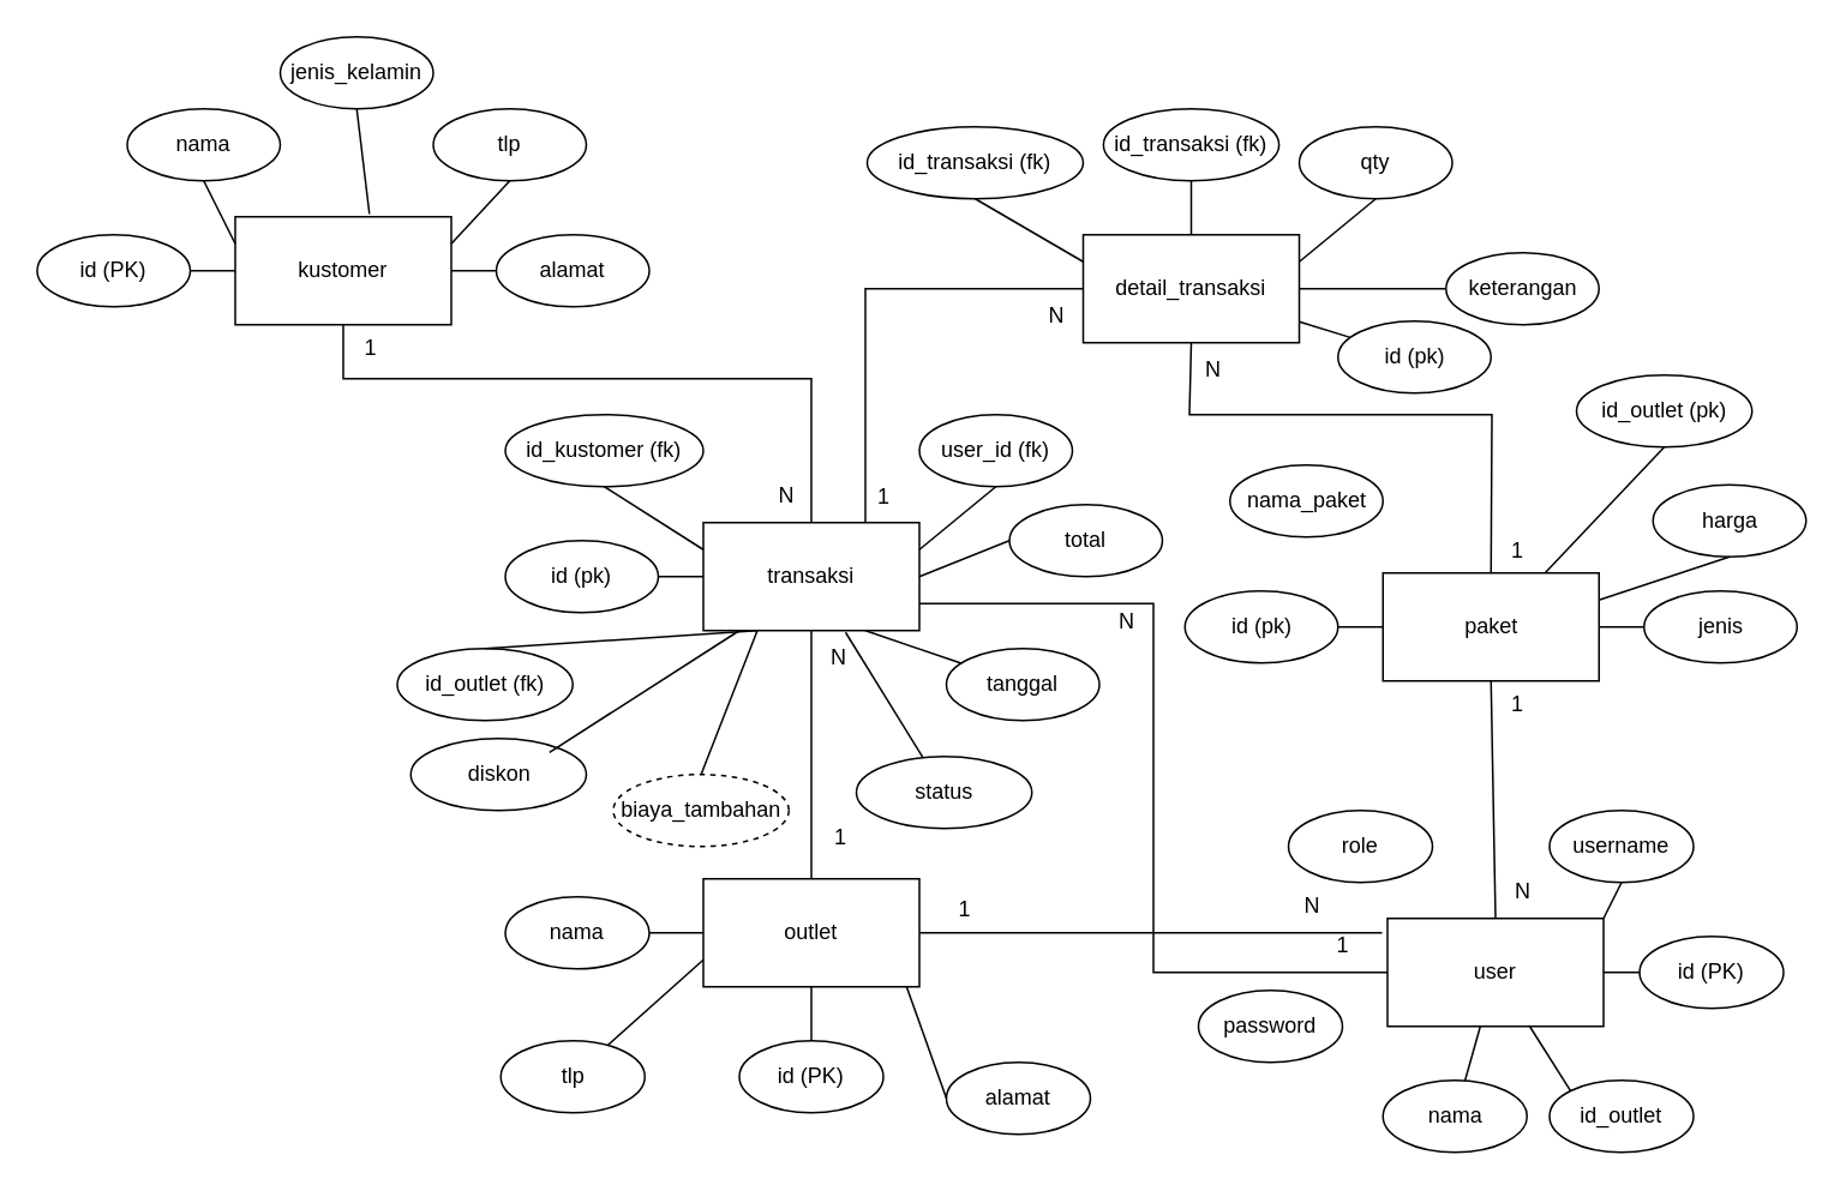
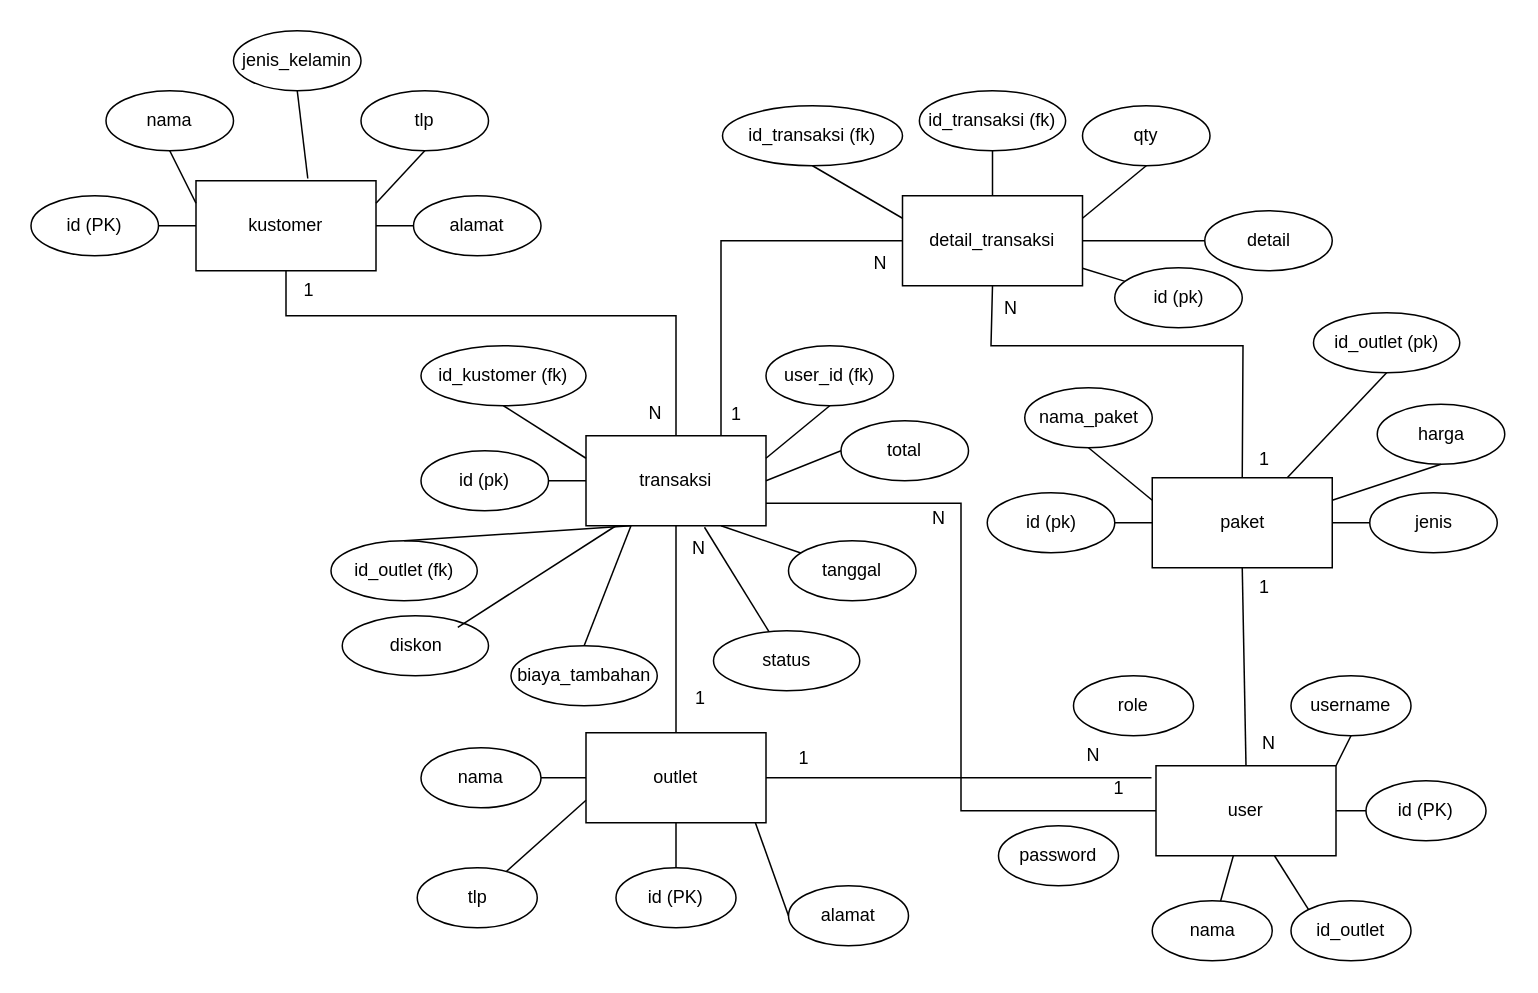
- <mxCell id="52" value="keterangan" style="ellipse;whiteSpace=wrap;html=1;" parent="1" vertex="1"><mxGeometry x="802.5" y="140" width="85" height="40" as="geometry" /></mxCell>
+ <mxCell id="52" value="detail" style="ellipse;whiteSpace=wrap;html=1;" parent="1" vertex="1"><mxGeometry x="802.5" y="140" width="85" height="40" as="geometry" /></mxCell>
+ <mxCell id="30" value="" style="endArrow=none;html=1;rounded=0;entryX=0.5;entryY=1;entryDx=0;entryDy=0;exitX=0;exitY=0.25;exitDx=0;exitDy=0;" parent="1" source="25" target="27" edge="1"><mxGeometry width="50" height="50" relative="1" as="geometry"><mxPoint x="807.5" y="328" as="sourcePoint" /><mxPoint x="857.5" y="278" as="targetPoint" /></mxGeometry></mxCell>
- <mxCell id="91" value="biaya_tambahan" style="ellipse;whiteSpace=wrap;html=1;dashed=1;" vertex="1" parent="1"><mxGeometry x="340" y="430" width="97.5" height="40" as="geometry" /></mxCell>
+ <mxCell id="91" value="biaya_tambahan" style="ellipse;whiteSpace=wrap;html=1;" vertex="1" parent="1"><mxGeometry x="340" y="430" width="97.5" height="40" as="geometry" /></mxCell>
